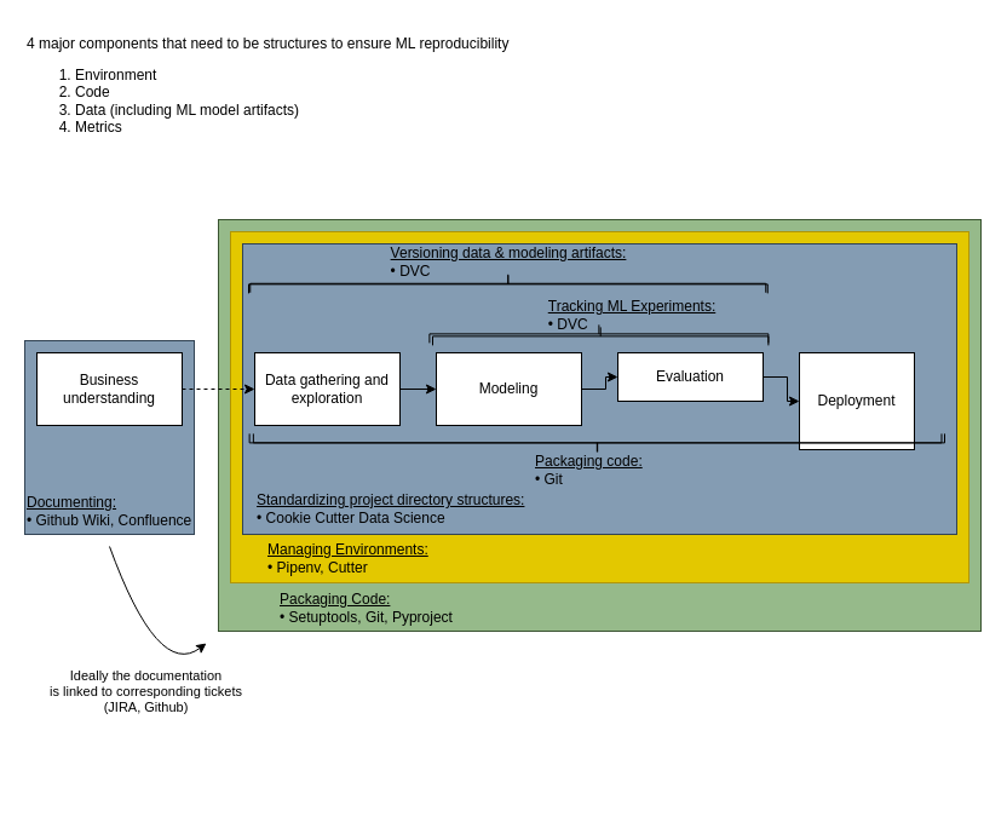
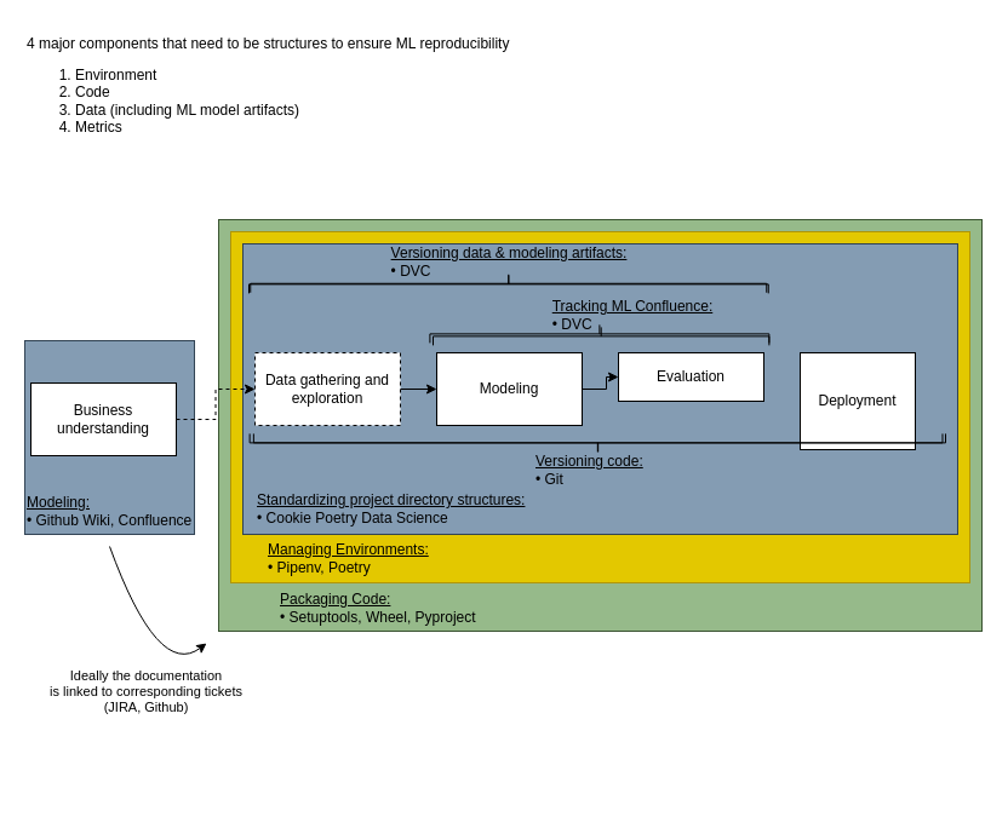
- <mxCell id="23" value="&lt;div style=&quot;text-align: left;&quot;&gt;&lt;u style=&quot;background-color: initial;&quot;&gt;Tracking ML Experiments:&lt;/u&gt;&lt;/div&gt;&lt;div style=&quot;text-align: left;&quot;&gt;&lt;span style=&quot;background-color: initial;&quot;&gt;• DVC&lt;/span&gt;&lt;/div&gt;" style="text;html=1;strokeColor=none;fillColor=none;align=center;verticalAlign=middle;whiteSpace=wrap;rounded=0;shadow=0;glass=0;sketch=1;" parent="1" vertex="1"><mxGeometry x="414.37" y="245" width="215.63" height="30" as="geometry" /></mxCell>
+ <mxCell id="23" value="&lt;div style=&quot;text-align: left;&quot;&gt;&lt;u style=&quot;background-color: initial;&quot;&gt;Tracking ML Confluence:&lt;/u&gt;&lt;/div&gt;&lt;div style=&quot;text-align: left;&quot;&gt;&lt;span style=&quot;background-color: initial;&quot;&gt;• DVC&lt;/span&gt;&lt;/div&gt;" style="text;html=1;strokeColor=none;fillColor=none;align=center;verticalAlign=middle;whiteSpace=wrap;rounded=0;shadow=0;glass=0;sketch=1;" parent="1" vertex="1"><mxGeometry x="414.37" y="245" width="215.63" height="30" as="geometry" /></mxCell>
- <mxCell id="12" style="edgeStyle=orthogonalEdgeStyle;rounded=0;orthogonalLoop=1;jettySize=auto;html=1;entryX=0;entryY=0.5;entryDx=0;entryDy=0;" parent="1" source="13" target="14" edge="1"><mxGeometry relative="1" as="geometry" /></mxCell>
- <mxCell id="7" value="Business understanding" style="rounded=0;whiteSpace=wrap;html=1;" parent="1" vertex="1"><mxGeometry x="30" y="291" width="120" height="60" as="geometry" /></mxCell>
+ <mxCell id="7" value="Business understanding" style="rounded=0;whiteSpace=wrap;html=1;" parent="1" vertex="1"><mxGeometry x="25" y="316" width="120" height="60" as="geometry" /></mxCell>
- <mxCell id="9" value="Data gathering and exploration" style="rounded=0;whiteSpace=wrap;html=1;" parent="1" vertex="1"><mxGeometry x="210" y="291" width="120" height="60" as="geometry" /></mxCell>
+ <mxCell id="9" value="Data gathering and exploration" style="rounded=0;whiteSpace=wrap;html=1;dashed=1;" parent="1" vertex="1"><mxGeometry x="210" y="291" width="120" height="60" as="geometry" /></mxCell>
- <mxCell id="19" value="&lt;u&gt;Packaging code:&lt;/u&gt;&lt;br&gt;• Git" style="text;html=1;strokeColor=none;fillColor=none;align=left;verticalAlign=middle;whiteSpace=wrap;rounded=0;shadow=0;glass=0;sketch=1;" parent="1" vertex="1"><mxGeometry x="440" y="373" width="130" height="30" as="geometry" /></mxCell>
+ <mxCell id="19" value="&lt;u&gt;Versioning code:&lt;/u&gt;&lt;br&gt;• Git" style="text;html=1;strokeColor=none;fillColor=none;align=left;verticalAlign=middle;whiteSpace=wrap;rounded=0;shadow=0;glass=0;sketch=1;" parent="1" vertex="1"><mxGeometry x="440" y="373" width="130" height="30" as="geometry" /></mxCell>
- <mxCell id="16" value="&lt;u&gt;Standardizing project directory structures:&lt;/u&gt;&lt;br&gt;• Cookie Cutter Data Science" style="text;html=1;strokeColor=none;fillColor=none;align=left;verticalAlign=middle;whiteSpace=wrap;rounded=0;glass=0;" parent="1" vertex="1"><mxGeometry x="210" y="405" width="238" height="30" as="geometry" /></mxCell>
+ <mxCell id="16" value="&lt;u&gt;Standardizing project directory structures:&lt;/u&gt;&lt;br&gt;• Cookie Poetry Data Science" style="text;html=1;strokeColor=none;fillColor=none;align=left;verticalAlign=middle;whiteSpace=wrap;rounded=0;glass=0;" parent="1" vertex="1"><mxGeometry x="210" y="405" width="238" height="30" as="geometry" /></mxCell>
- <mxCell id="15" value="&lt;span style=&quot;background-color: initial;&quot;&gt;&lt;u&gt;Documenting:&lt;/u&gt;&lt;br&gt;• Github Wiki, Confluence&lt;/span&gt;" style="text;html=1;strokeColor=none;fillColor=none;align=left;verticalAlign=middle;whiteSpace=wrap;rounded=0;glass=0;" parent="1" vertex="1"><mxGeometry x="20" y="397" width="145" height="50" as="geometry" /></mxCell>
+ <mxCell id="15" value="&lt;span style=&quot;background-color: initial;&quot;&gt;&lt;u&gt;Modeling:&lt;/u&gt;&lt;br&gt;• Github Wiki, Confluence&lt;/span&gt;" style="text;html=1;strokeColor=none;fillColor=none;align=left;verticalAlign=middle;whiteSpace=wrap;rounded=0;glass=0;" parent="1" vertex="1"><mxGeometry x="20" y="397" width="145" height="50" as="geometry" /></mxCell>
- <mxCell id="20" value="&lt;u&gt;Managing Environments:&lt;/u&gt;&lt;br&gt;• Pipenv,&amp;nbsp;Cutter" style="text;html=1;strokeColor=none;fillColor=none;align=left;verticalAlign=middle;whiteSpace=wrap;rounded=0;shadow=0;glass=0;sketch=1;" parent="1" vertex="1"><mxGeometry x="219" y="446" width="260" height="30" as="geometry" /></mxCell>
+ <mxCell id="20" value="&lt;u&gt;Managing Environments:&lt;/u&gt;&lt;br&gt;• Pipenv,&amp;nbsp;Poetry" style="text;html=1;strokeColor=none;fillColor=none;align=left;verticalAlign=middle;whiteSpace=wrap;rounded=0;shadow=0;glass=0;sketch=1;" parent="1" vertex="1"><mxGeometry x="219" y="446" width="260" height="30" as="geometry" /></mxCell>
- <mxCell id="26" value="&lt;u&gt;Packaging Code:&lt;/u&gt;&lt;br&gt;• Setuptools, Git, Pyproject" style="text;html=1;strokeColor=none;fillColor=none;align=left;verticalAlign=middle;whiteSpace=wrap;rounded=0;shadow=0;glass=0;sketch=1;" parent="1" vertex="1"><mxGeometry x="229" y="487" width="260" height="30" as="geometry" /></mxCell>
+ <mxCell id="26" value="&lt;u&gt;Packaging Code:&lt;/u&gt;&lt;br&gt;• Setuptools, Wheel, Pyproject" style="text;html=1;strokeColor=none;fillColor=none;align=left;verticalAlign=middle;whiteSpace=wrap;rounded=0;shadow=0;glass=0;sketch=1;" parent="1" vertex="1"><mxGeometry x="229" y="487" width="260" height="30" as="geometry" /></mxCell>
